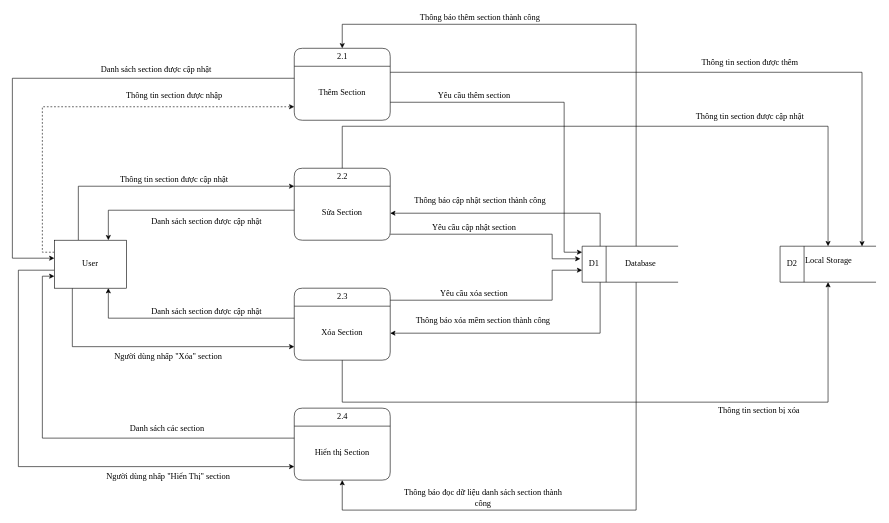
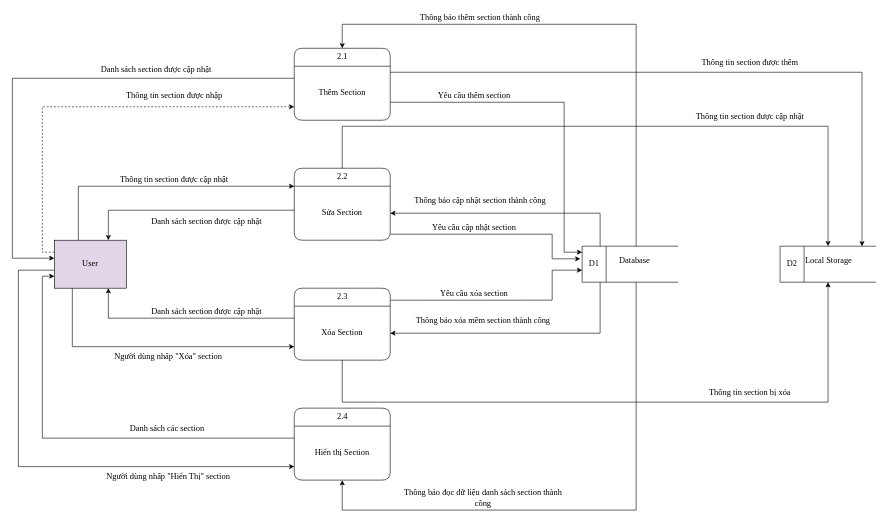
- <mxCell id="8" value="User" style="rounded=0;whiteSpace=wrap;html=1;fontFamily=Verdana;fontSize=14;" parent="1" vertex="1"><mxGeometry x="90" y="400" width="120" height="80" as="geometry" /></mxCell>
+ <mxCell id="8" value="User" style="rounded=0;whiteSpace=wrap;html=1;fontFamily=Verdana;fontSize=14;fillColor=#e1d5e7;" parent="1" vertex="1"><mxGeometry x="90" y="400" width="120" height="80" as="geometry" /></mxCell>
- <mxCell id="26" value="Database" style="text;html=1;strokeColor=none;fillColor=none;align=left;verticalAlign=middle;whiteSpace=wrap;rounded=0;fontFamily=Verdana;fontSize=14;" parent="1" vertex="1"><mxGeometry x="1040" y="430" width="80" height="20" as="geometry" /></mxCell>
+ <mxCell id="26" value="Database" style="text;html=1;strokeColor=none;fillColor=none;align=left;verticalAlign=middle;whiteSpace=wrap;rounded=0;fontFamily=Verdana;fontSize=14;" parent="1" vertex="1"><mxGeometry x="1030" y="425" width="80" height="20" as="geometry" /></mxCell>
- <mxCell id="54" value="Thông tin section bị xóa" style="text;html=1;strokeColor=none;fillColor=none;align=center;verticalAlign=middle;whiteSpace=wrap;rounded=0;fontFamily=Verdana;fontSize=14;" parent="1" vertex="1"><mxGeometry x="1145" y="670" width="240" height="30" as="geometry" /></mxCell>
+ <mxCell id="54" value="Thông tin section bị xóa" style="text;html=1;strokeColor=none;fillColor=none;align=center;verticalAlign=middle;whiteSpace=wrap;rounded=0;fontFamily=Verdana;fontSize=14;" parent="1" vertex="1"><mxGeometry x="1130" y="640" width="240" height="30" as="geometry" /></mxCell>
